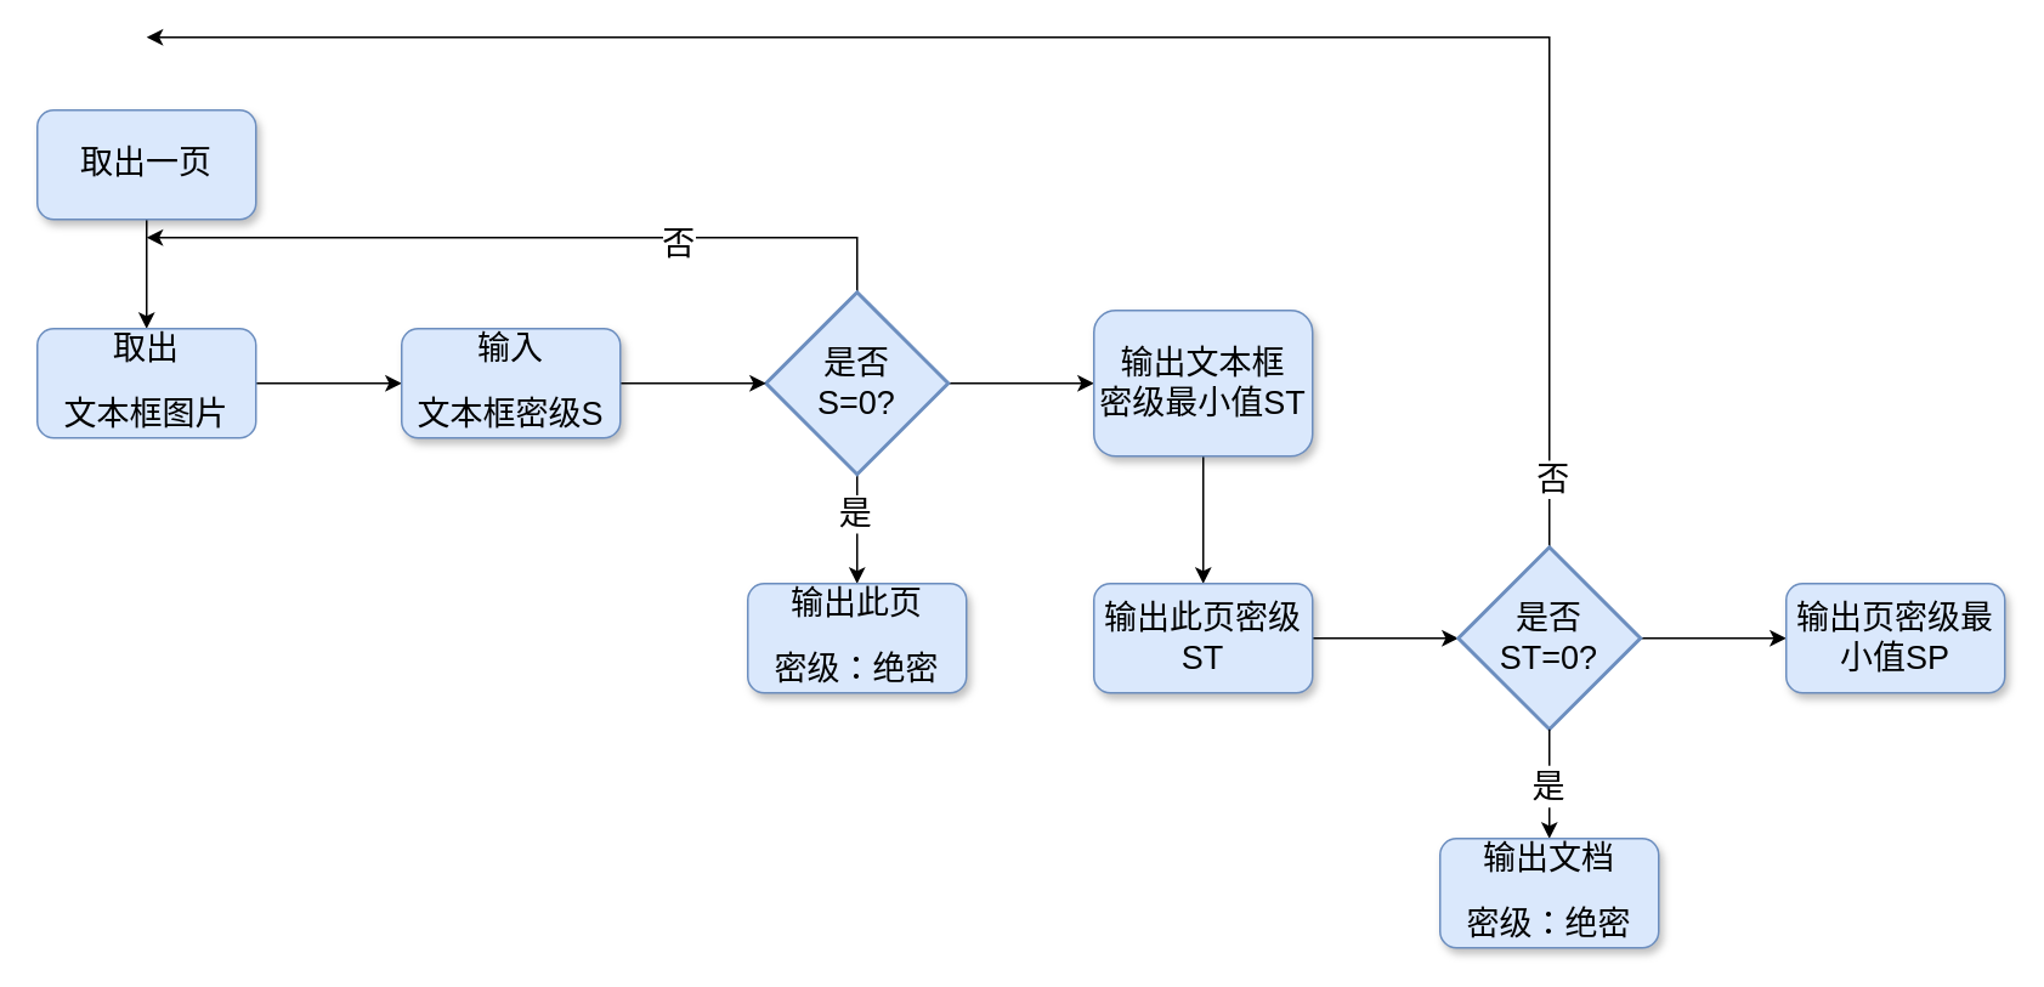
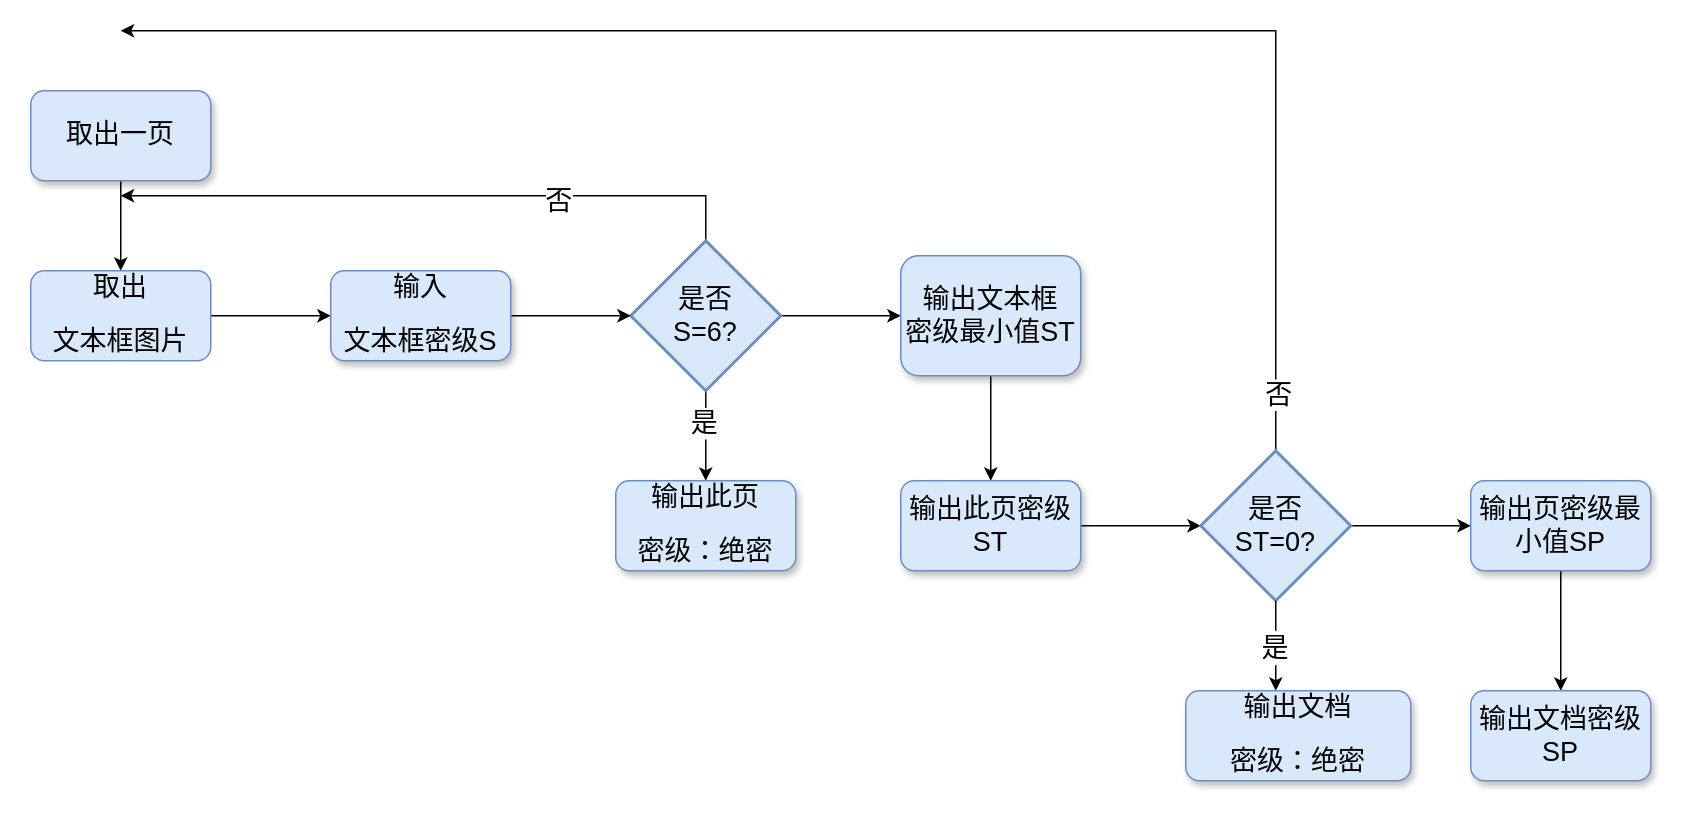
- <mxCell id="6" value="&lt;font style=&quot;font-size: 18px&quot;&gt;是否&lt;br&gt;S=0?&lt;/font&gt;" style="strokeWidth=2;html=1;shape=mxgraph.flowchart.decision;whiteSpace=wrap;fillColor=#dae8fc;strokeColor=#6c8ebf;" vertex="1" parent="1"><mxGeometry x="420" y="160" width="100" height="100" as="geometry" /></mxCell>
+ <mxCell id="6" value="&lt;font style=&quot;font-size: 18px&quot;&gt;是否&lt;br&gt;S=6?&lt;/font&gt;" style="strokeWidth=2;html=1;shape=mxgraph.flowchart.decision;whiteSpace=wrap;fillColor=#dae8fc;strokeColor=#6c8ebf;" vertex="1" parent="1"><mxGeometry x="420" y="160" width="100" height="100" as="geometry" /></mxCell>
+ <mxCell id="25" value="" style="edgeStyle=orthogonalEdgeStyle;rounded=0;orthogonalLoop=1;jettySize=auto;html=0;fontSize=18;" edge="1" parent="1" source="26" target="27"><mxGeometry relative="1" as="geometry" /></mxCell>
- <mxCell id="24" value="&lt;p style=&quot;line-height: 180%&quot;&gt;&lt;span style=&quot;font-size: 18px&quot;&gt;输出文档&lt;/span&gt;&lt;/p&gt;&lt;p style=&quot;line-height: 180%&quot;&gt;&lt;span style=&quot;font-size: 18px&quot;&gt;密级：绝密&lt;/span&gt;&lt;/p&gt;" style="rounded=1;whiteSpace=wrap;html=1;fillColor=#dae8fc;strokeColor=#6c8ebf;shadow=1;" vertex="1" parent="1"><mxGeometry x="790" y="460" width="120" height="60" as="geometry" /></mxCell>
+ <mxCell id="24" value="&lt;p style=&quot;line-height: 180%&quot;&gt;&lt;span style=&quot;font-size: 18px&quot;&gt;输出文档&lt;/span&gt;&lt;/p&gt;&lt;p style=&quot;line-height: 180%&quot;&gt;&lt;span style=&quot;font-size: 18px&quot;&gt;密级：绝密&lt;/span&gt;&lt;/p&gt;" style="rounded=1;whiteSpace=wrap;html=1;fillColor=#dae8fc;strokeColor=#6c8ebf;shadow=1;" vertex="1" parent="1"><mxGeometry x="790" y="460" width="150" height="60" as="geometry" /></mxCell>
+ <mxCell id="27" value="&lt;font style=&quot;font-size: 18px&quot;&gt;输出文档密级&lt;br&gt;SP&lt;/font&gt;&lt;br&gt;" style="rounded=1;whiteSpace=wrap;html=1;fillColor=#dae8fc;strokeColor=#6c8ebf;shadow=1;" vertex="1" parent="1"><mxGeometry x="980" y="460" width="120" height="60" as="geometry" /></mxCell>
